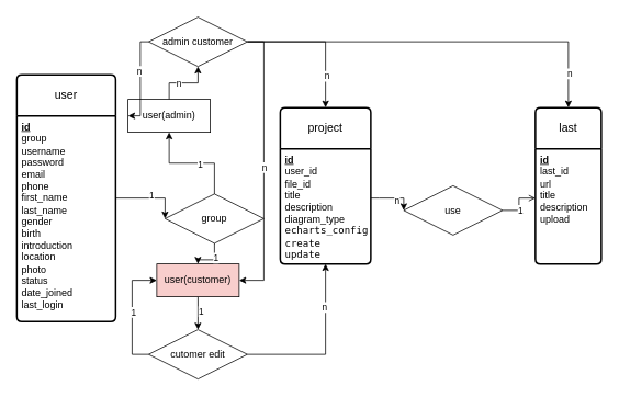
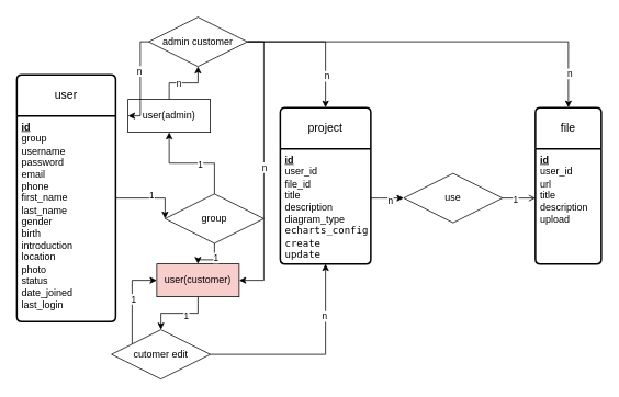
- <mxCell id="6" value="last" style="swimlane;childLayout=stackLayout;horizontal=1;startSize=50;horizontalStack=0;rounded=1;fontSize=14;fontStyle=0;strokeWidth=2;resizeParent=0;resizeLast=1;shadow=0;dashed=0;align=center;arcSize=4;whiteSpace=wrap;html=1;" vertex="1" parent="1"><mxGeometry x="650" y="130" width="80" height="190" as="geometry" /></mxCell>
+ <mxCell id="6" value="file" style="swimlane;childLayout=stackLayout;horizontal=1;startSize=50;horizontalStack=0;rounded=1;fontSize=14;fontStyle=0;strokeWidth=2;resizeParent=0;resizeLast=1;shadow=0;dashed=0;align=center;arcSize=4;whiteSpace=wrap;html=1;" vertex="1" parent="1"><mxGeometry x="650" y="130" width="80" height="190" as="geometry" /></mxCell>
- <mxCell id="7" value="&lt;span style=&quot;text-wrap-mode: wrap; text-decoration-line: underline; font-weight: 700;&quot;&gt;id&lt;/span&gt;&lt;div&gt;last_id&lt;/div&gt;&lt;div&gt;&lt;span style=&quot;background-color: transparent; color: light-dark(rgb(0, 0, 0), rgb(255, 255, 255));&quot;&gt;url&lt;/span&gt;&lt;/div&gt;&lt;div&gt;&lt;span style=&quot;background-color: transparent; color: light-dark(rgb(0, 0, 0), rgb(255, 255, 255));&quot;&gt;title&lt;/span&gt;&lt;/div&gt;&lt;div&gt;description&lt;/div&gt;&lt;div&gt;&lt;span style=&quot;background-color: transparent; color: light-dark(rgb(0, 0, 0), rgb(255, 255, 255));&quot;&gt;upload&lt;/span&gt;&lt;/div&gt;&lt;div&gt;&lt;br&gt;&lt;/div&gt;" style="align=left;strokeColor=none;fillColor=none;spacingLeft=4;fontSize=12;verticalAlign=top;resizable=0;rotatable=0;part=1;html=1;" vertex="1" parent="6"><mxGeometry y="50" width="80" height="140" as="geometry" /></mxCell>
+ <mxCell id="7" value="&lt;span style=&quot;text-wrap-mode: wrap; text-decoration-line: underline; font-weight: 700;&quot;&gt;id&lt;/span&gt;&lt;div&gt;user_id&lt;/div&gt;&lt;div&gt;&lt;span style=&quot;background-color: transparent; color: light-dark(rgb(0, 0, 0), rgb(255, 255, 255));&quot;&gt;url&lt;/span&gt;&lt;/div&gt;&lt;div&gt;&lt;span style=&quot;background-color: transparent; color: light-dark(rgb(0, 0, 0), rgb(255, 255, 255));&quot;&gt;title&lt;/span&gt;&lt;/div&gt;&lt;div&gt;description&lt;/div&gt;&lt;div&gt;&lt;span style=&quot;background-color: transparent; color: light-dark(rgb(0, 0, 0), rgb(255, 255, 255));&quot;&gt;upload&lt;/span&gt;&lt;/div&gt;&lt;div&gt;&lt;br&gt;&lt;/div&gt;" style="align=left;strokeColor=none;fillColor=none;spacingLeft=4;fontSize=12;verticalAlign=top;resizable=0;rotatable=0;part=1;html=1;" vertex="1" parent="6"><mxGeometry y="50" width="80" height="140" as="geometry" /></mxCell>
- <mxCell id="8" value="use" style="shape=rhombus;perimeter=rhombusPerimeter;whiteSpace=wrap;html=1;align=center;" vertex="1" parent="1"><mxGeometry x="490" y="225" width="120" height="60" as="geometry" /></mxCell>
+ <mxCell id="8" value="use" style="shape=rhombus;perimeter=rhombusPerimeter;whiteSpace=wrap;html=1;align=center;" vertex="1" parent="1"><mxGeometry x="490" y="210" width="120" height="60" as="geometry" /></mxCell>
- <mxCell id="13" value="cutomer edit" style="shape=rhombus;perimeter=rhombusPerimeter;whiteSpace=wrap;html=1;align=center;" vertex="1" parent="1"><mxGeometry x="180" y="400" width="120" height="60" as="geometry" /></mxCell>
+ <mxCell id="13" value="cutomer edit" style="shape=rhombus;perimeter=rhombusPerimeter;whiteSpace=wrap;html=1;align=center;" vertex="1" parent="1"><mxGeometry x="135" y="400" width="120" height="60" as="geometry" /></mxCell>
